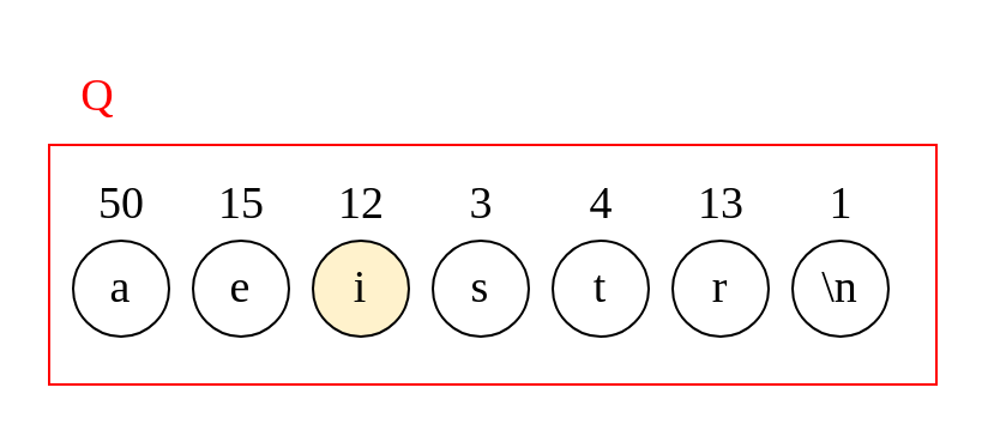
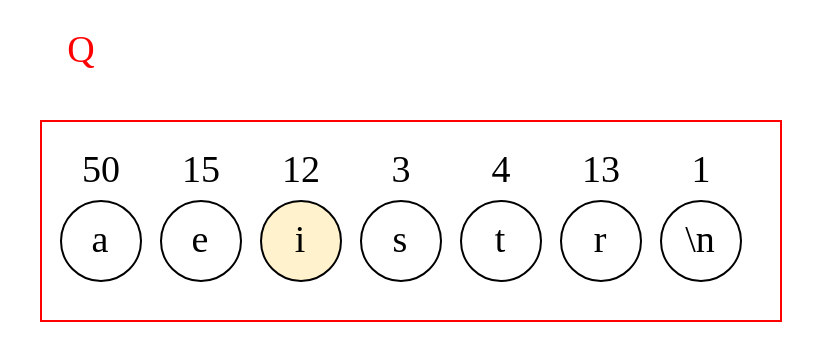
- <mxCell id="17" value="Q" style="text;html=1;align=center;verticalAlign=middle;resizable=0;points=[];autosize=1;strokeColor=none;fillColor=none;fontSize=19;fontFamily=Times New Roman;fontColor=#F00;" vertex="1" parent="1"><mxGeometry x="20" y="20" width="40" height="40" as="geometry" /></mxCell>
+ <mxCell id="17" value="Q" style="text;html=1;align=center;verticalAlign=middle;resizable=0;points=[];autosize=1;strokeColor=none;fillColor=none;fontSize=19;fontFamily=Times New Roman;fontColor=#F00;" vertex="1" parent="1"><mxGeometry x="20" y="5" width="40" height="40" as="geometry" /></mxCell>
